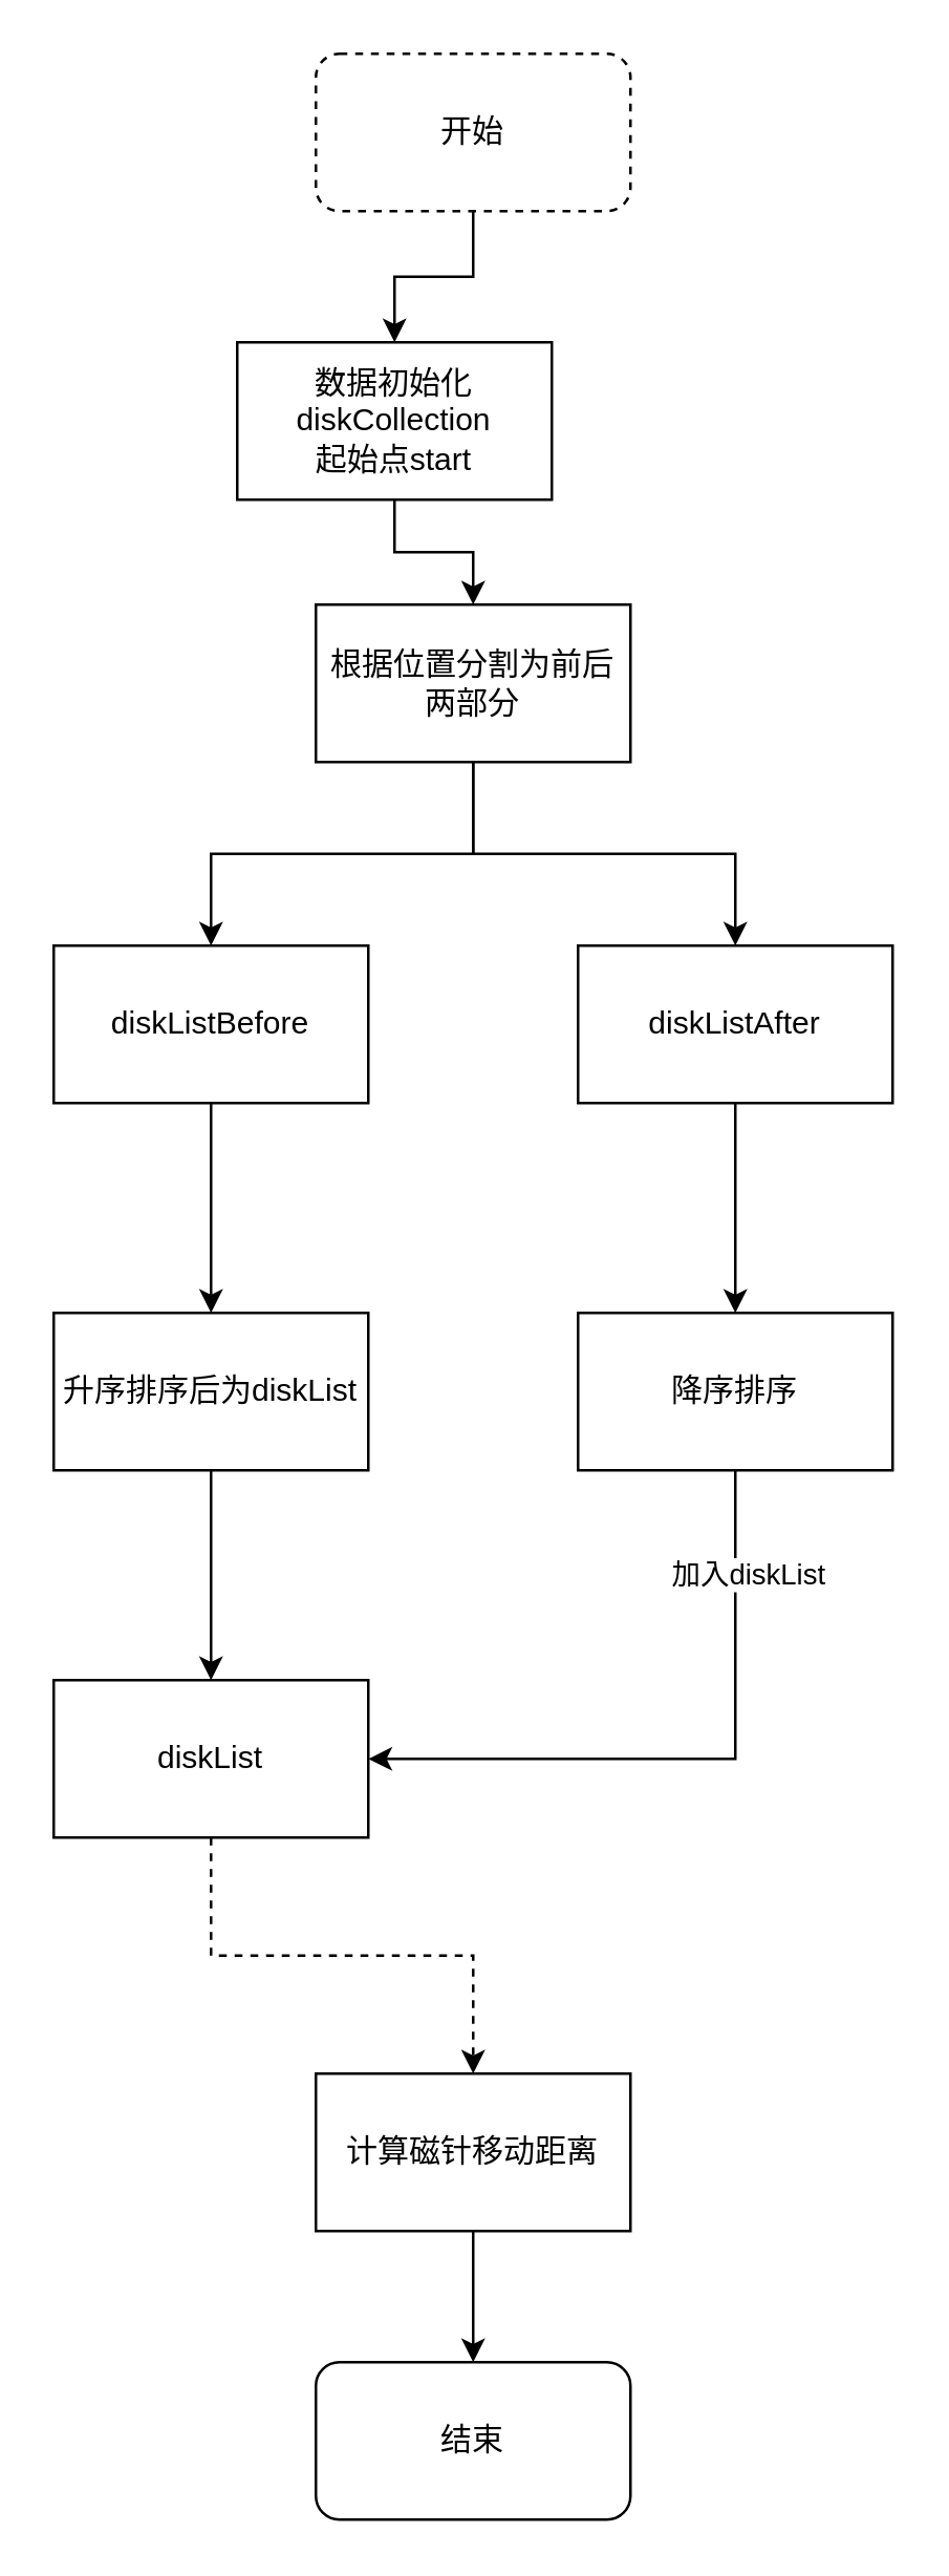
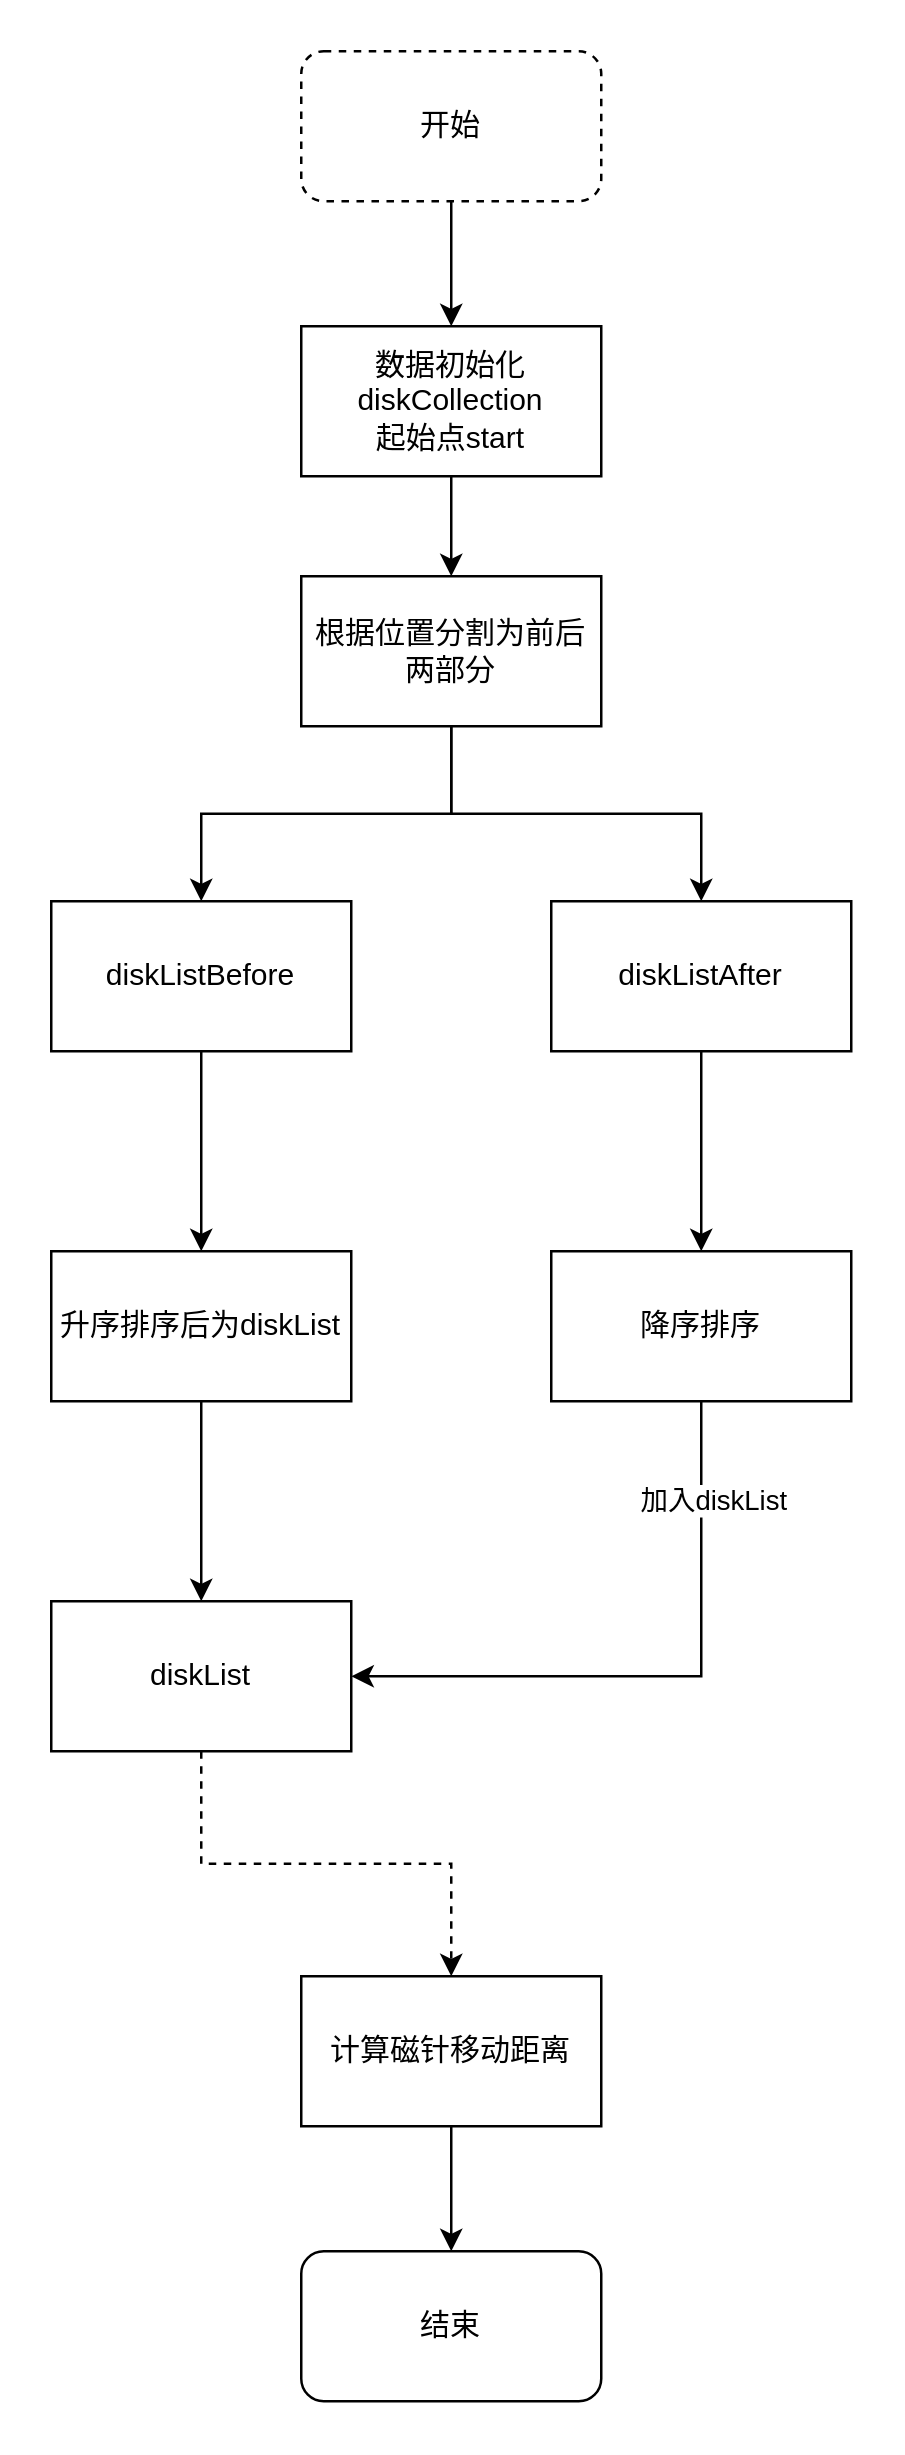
- <mxCell id="5" value="数据初始化&lt;br&gt;diskCollection&lt;br&gt;起始点start" style="rounded=0;whiteSpace=wrap;html=1;" parent="1" vertex="1"><mxGeometry x="90" y="130" width="120" height="60" as="geometry" /></mxCell>
+ <mxCell id="5" value="数据初始化&lt;br&gt;diskCollection&lt;br&gt;起始点start" style="rounded=0;whiteSpace=wrap;html=1;" parent="1" vertex="1"><mxGeometry x="120" y="130" width="120" height="60" as="geometry" /></mxCell>
